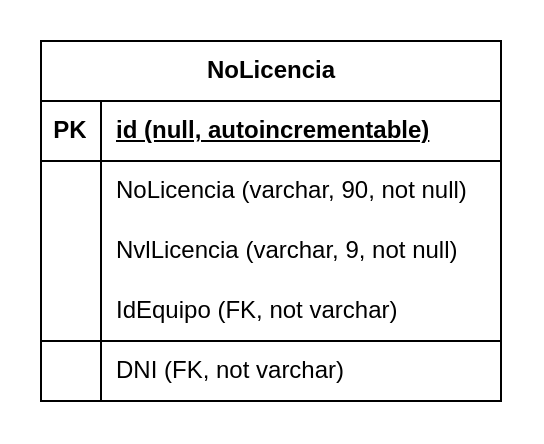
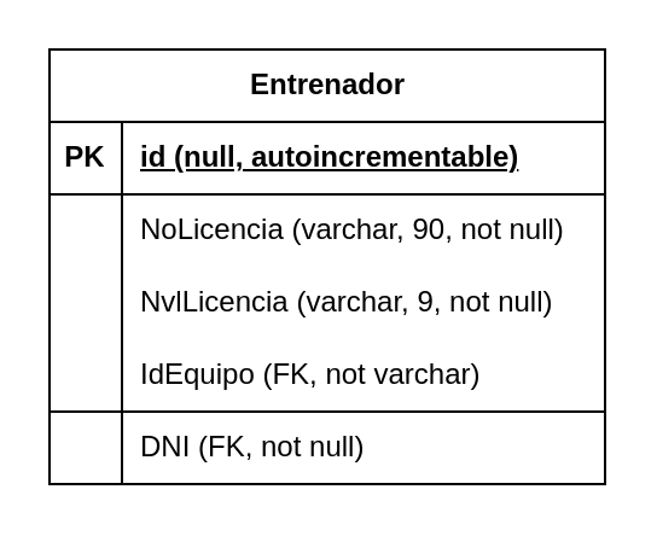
- <mxCell id="3" value="NoLicencia" style="shape=table;startSize=30;container=1;collapsible=1;childLayout=tableLayout;fixedRows=1;rowLines=0;fontStyle=1;align=center;resizeLast=1;html=1;strokeColor=light-dark(#000000,#000000);swimlaneFillColor=light-dark(transparent,#FFFFFF);fontColor=light-dark(#000000,#000000);fillColor=light-dark(#FFFFFF,#FFFFFF);fillStyle=solid;" parent="1" vertex="1"><mxGeometry width="230" height="180" as="geometry" x="20" y="20" /></mxCell>
+ <mxCell id="3" value="Entrenador" style="shape=table;startSize=30;container=1;collapsible=1;childLayout=tableLayout;fixedRows=1;rowLines=0;fontStyle=1;align=center;resizeLast=1;html=1;strokeColor=light-dark(#000000,#000000);swimlaneFillColor=light-dark(transparent,#FFFFFF);fontColor=light-dark(#000000,#000000);fillColor=light-dark(#FFFFFF,#FFFFFF);fillStyle=solid;" parent="1" vertex="1"><mxGeometry width="230" height="180" as="geometry" x="20" y="20" /></mxCell>
- <mxCell id="18" value="DNI (FK, not varchar)" style="shape=partialRectangle;connectable=0;fillColor=none;top=0;left=0;bottom=0;right=0;align=left;spacingLeft=6;overflow=hidden;whiteSpace=wrap;html=1;strokeColor=light-dark(#000000,#000000);swimlaneFillColor=light-dark(transparent,#FFFFFF);fontColor=light-dark(#000000,#000000);" parent="16" vertex="1"><mxGeometry x="30" width="200" height="30" as="geometry"><mxRectangle width="200" height="30" as="alternateBounds" /></mxGeometry></mxCell>
+ <mxCell id="18" value="DNI (FK, not null)" style="shape=partialRectangle;connectable=0;fillColor=none;top=0;left=0;bottom=0;right=0;align=left;spacingLeft=6;overflow=hidden;whiteSpace=wrap;html=1;strokeColor=light-dark(#000000,#000000);swimlaneFillColor=light-dark(transparent,#FFFFFF);fontColor=light-dark(#000000,#000000);" parent="16" vertex="1"><mxGeometry x="30" width="200" height="30" as="geometry"><mxRectangle width="200" height="30" as="alternateBounds" /></mxGeometry></mxCell>
